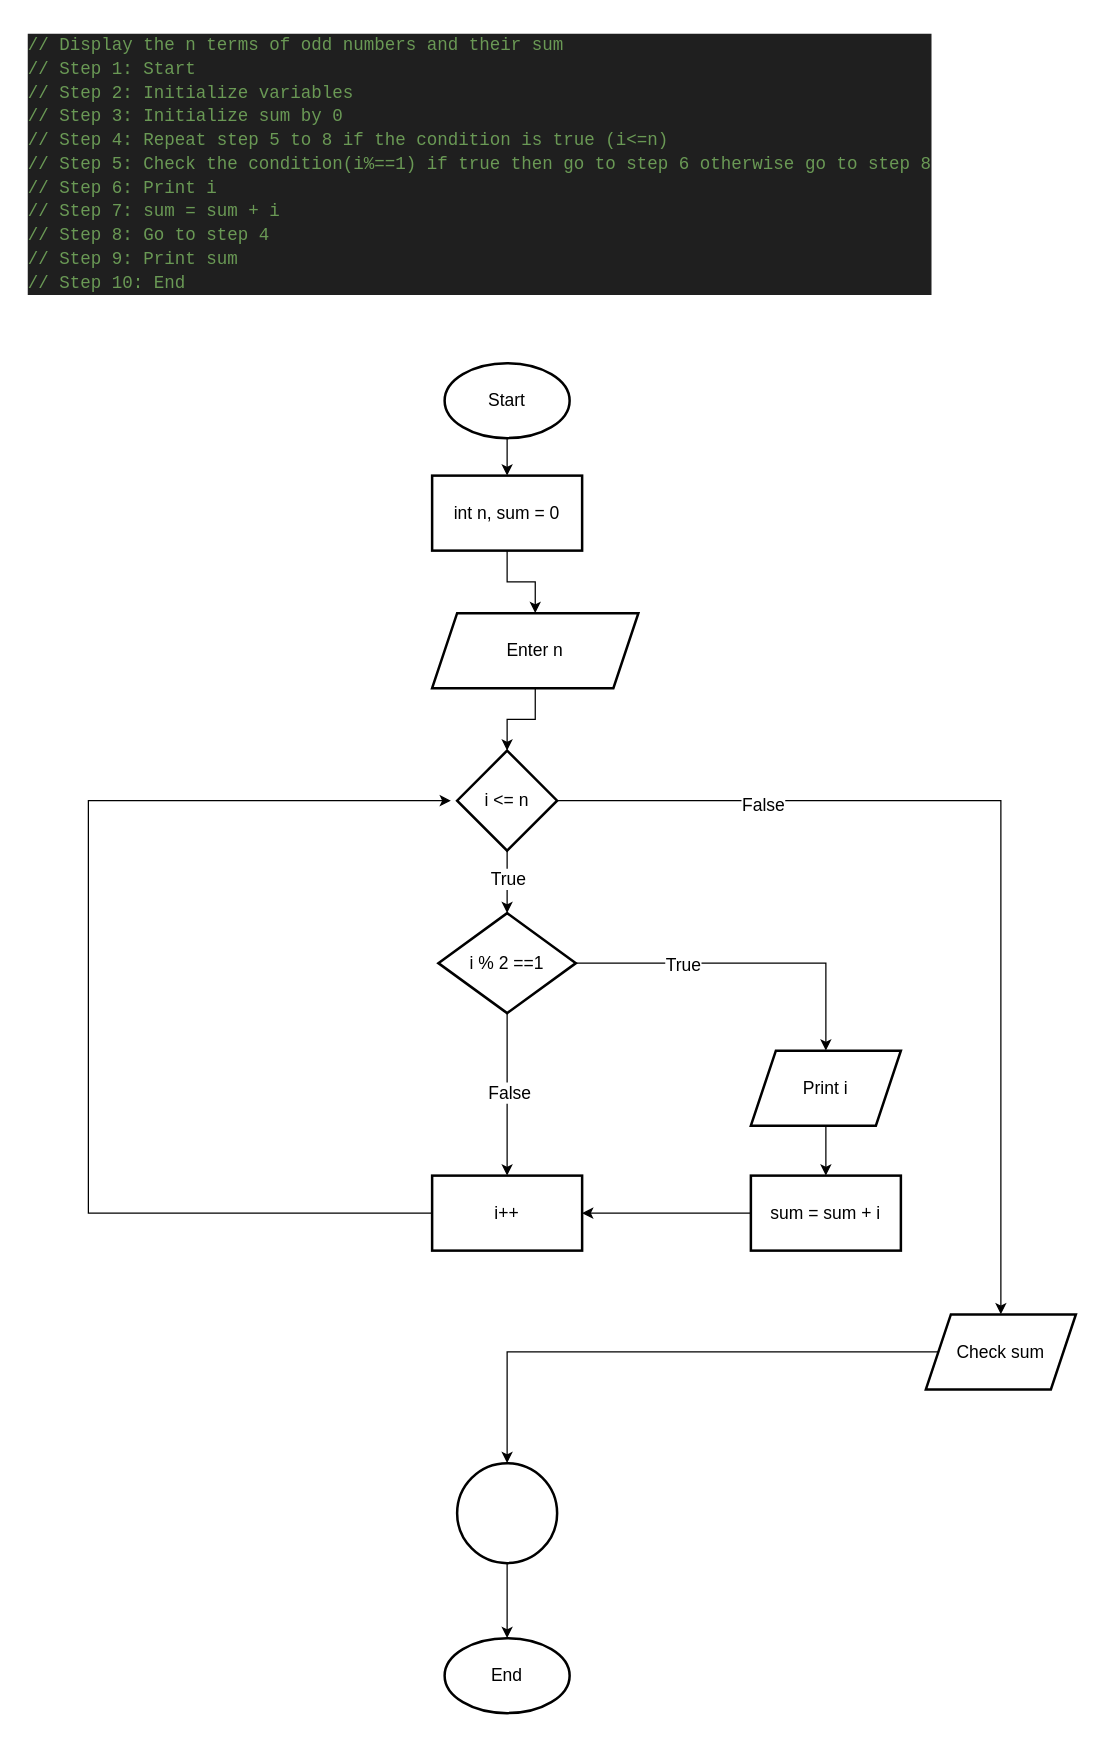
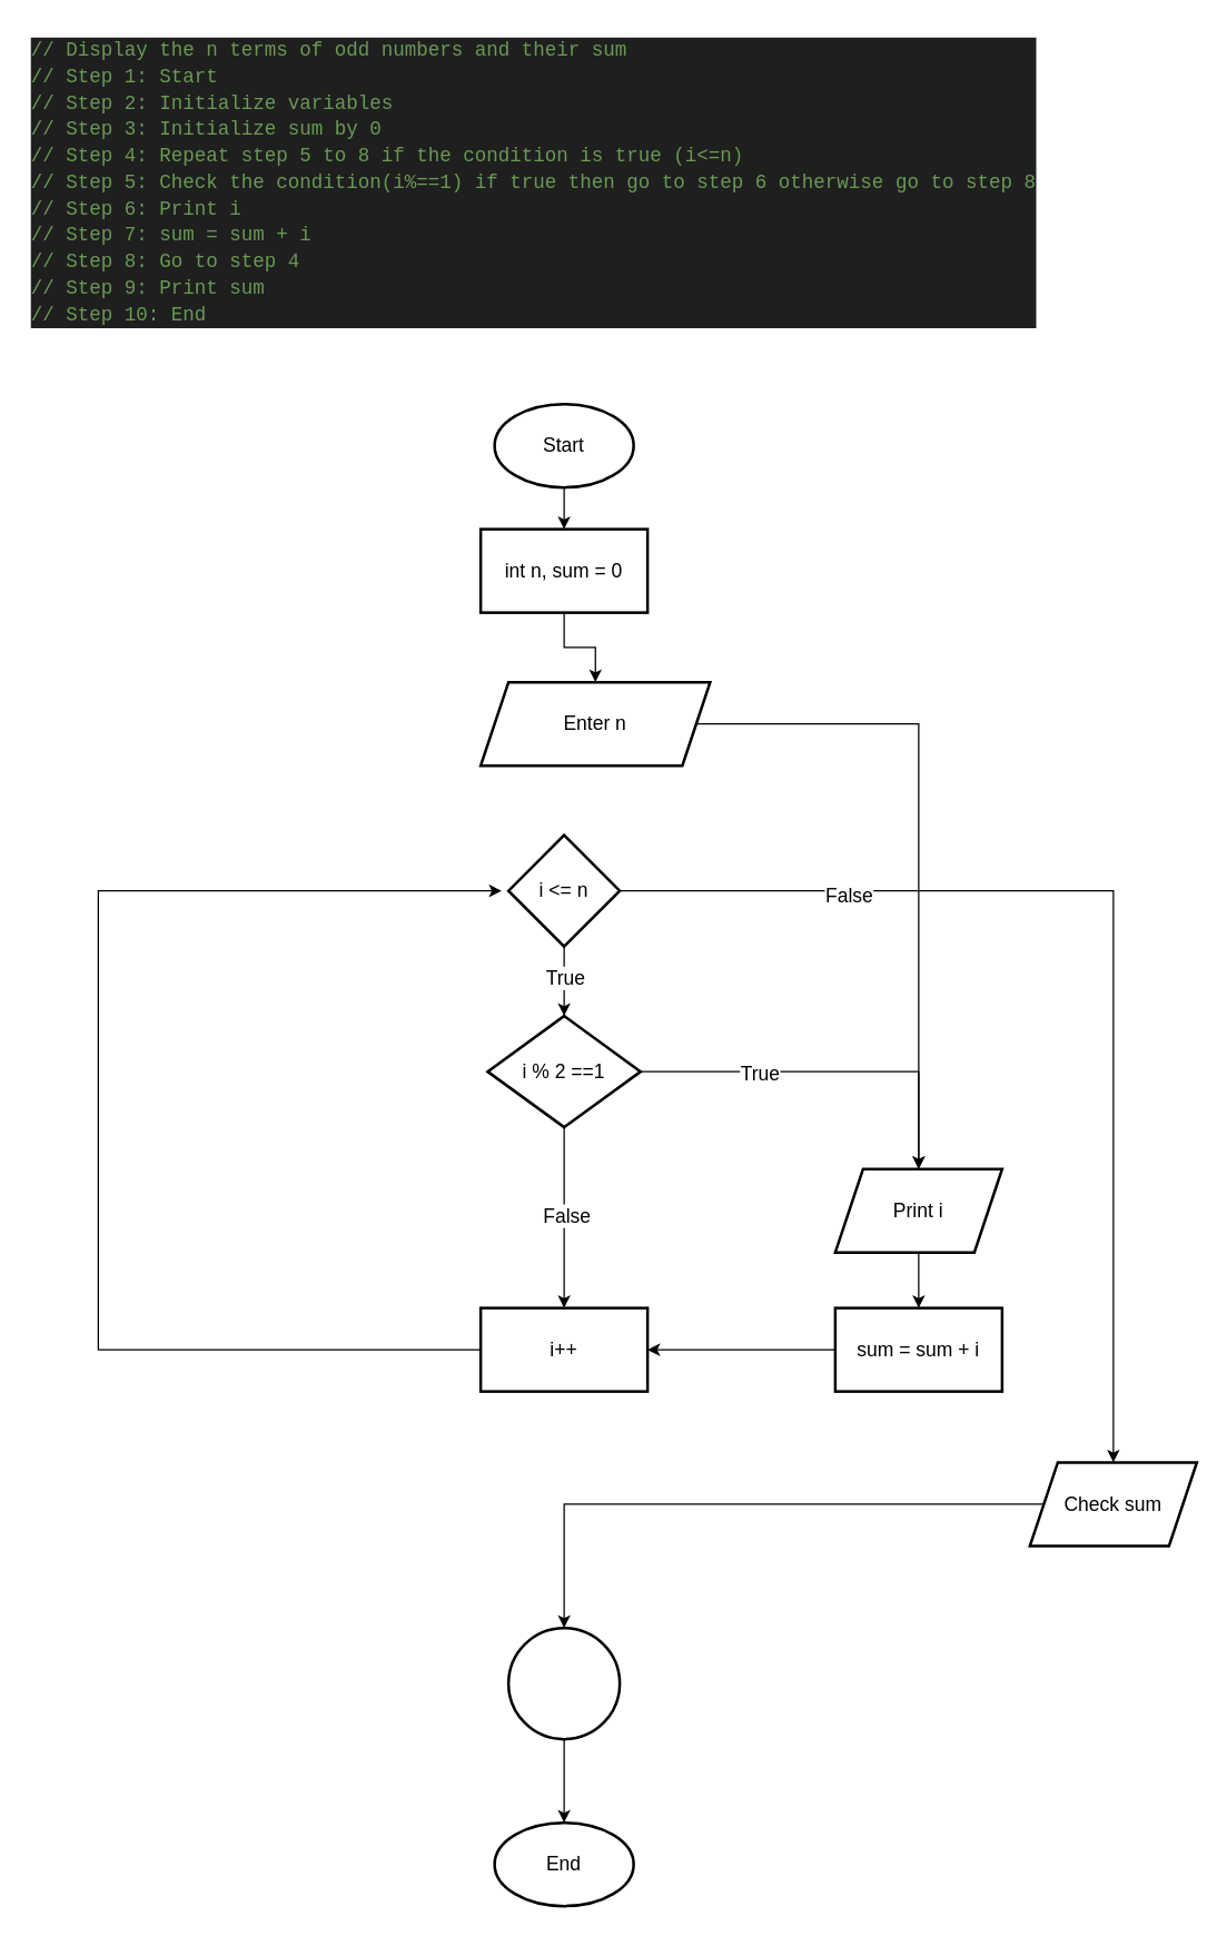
- <mxCell id="8" value="" style="edgeStyle=orthogonalEdgeStyle;rounded=0;orthogonalLoop=1;jettySize=auto;html=1;fontSize=14;" edge="1" parent="1" source="9" target="14"><mxGeometry relative="1" as="geometry" /></mxCell>
+ <mxCell id="8" value="" style="edgeStyle=orthogonalEdgeStyle;rounded=0;orthogonalLoop=1;jettySize=auto;html=1;fontSize=14;" edge="1" parent="1" source="9" target="21"><mxGeometry relative="1" as="geometry" /></mxCell>
